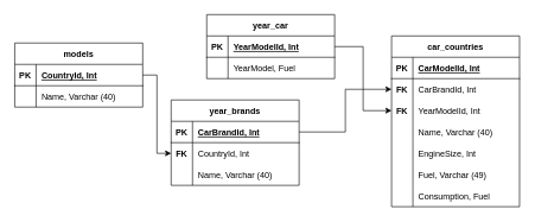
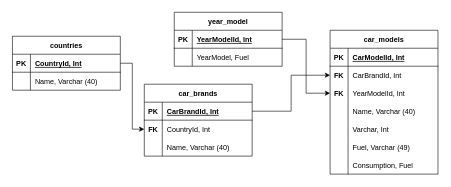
- <mxCell id="19" value="year_car" style="shape=table;startSize=30;container=1;collapsible=1;childLayout=tableLayout;fixedRows=1;rowLines=0;fontStyle=1;align=center;resizeLast=1;" vertex="1" parent="1"><mxGeometry x="290" y="20" width="180" height="90" as="geometry" /></mxCell>
+ <mxCell id="19" value="year_model" style="shape=table;startSize=30;container=1;collapsible=1;childLayout=tableLayout;fixedRows=1;rowLines=0;fontStyle=1;align=center;resizeLast=1;" vertex="1" parent="1"><mxGeometry x="290" y="20" width="180" height="90" as="geometry" /></mxCell>
- <mxCell id="26" value="car_countries" style="shape=table;startSize=30;container=1;collapsible=1;childLayout=tableLayout;fixedRows=1;rowLines=0;fontStyle=1;align=center;resizeLast=1;" vertex="1" parent="1"><mxGeometry x="550" y="50" width="180" height="240" as="geometry" /></mxCell>
+ <mxCell id="26" value="car_models" style="shape=table;startSize=30;container=1;collapsible=1;childLayout=tableLayout;fixedRows=1;rowLines=0;fontStyle=1;align=center;resizeLast=1;" vertex="1" parent="1"><mxGeometry x="550" y="50" width="180" height="240" as="geometry" /></mxCell>
- <mxCell id="2" value="models" style="shape=table;startSize=30;container=1;collapsible=1;childLayout=tableLayout;fixedRows=1;rowLines=0;fontStyle=1;align=center;resizeLast=1;" vertex="1" parent="1"><mxGeometry x="20" y="60" width="180" height="90" as="geometry" /></mxCell>
+ <mxCell id="2" value="countries" style="shape=table;startSize=30;container=1;collapsible=1;childLayout=tableLayout;fixedRows=1;rowLines=0;fontStyle=1;align=center;resizeLast=1;" vertex="1" parent="1"><mxGeometry x="20" y="60" width="180" height="90" as="geometry" /></mxCell>
- <mxCell id="9" value="year_brands" style="shape=table;startSize=30;container=1;collapsible=1;childLayout=tableLayout;fixedRows=1;rowLines=0;fontStyle=1;align=center;resizeLast=1;" vertex="1" parent="1"><mxGeometry x="240" y="140" width="180" height="120" as="geometry" /></mxCell>
+ <mxCell id="9" value="car_brands" style="shape=table;startSize=30;container=1;collapsible=1;childLayout=tableLayout;fixedRows=1;rowLines=0;fontStyle=1;align=center;resizeLast=1;" vertex="1" parent="1"><mxGeometry x="240" y="140" width="180" height="120" as="geometry" /></mxCell>
- <mxCell id="41" value="EngineSize, Int" style="shape=partialRectangle;connectable=0;fillColor=none;top=0;left=0;bottom=0;right=0;align=left;spacingLeft=6;overflow=hidden;" vertex="1" parent="39"><mxGeometry x="30" width="150" height="30" as="geometry"><mxRectangle width="150" height="30" as="alternateBounds" /></mxGeometry></mxCell>
+ <mxCell id="41" value="Varchar, Int" style="shape=partialRectangle;connectable=0;fillColor=none;top=0;left=0;bottom=0;right=0;align=left;spacingLeft=6;overflow=hidden;" vertex="1" parent="39"><mxGeometry x="30" width="150" height="30" as="geometry"><mxRectangle width="150" height="30" as="alternateBounds" /></mxGeometry></mxCell>
